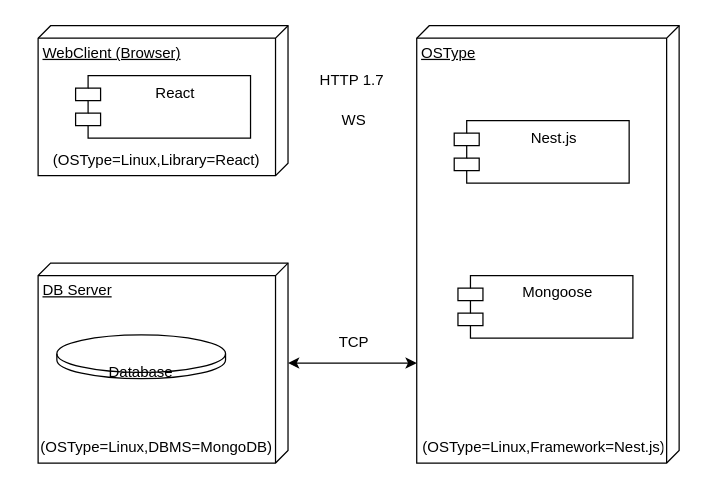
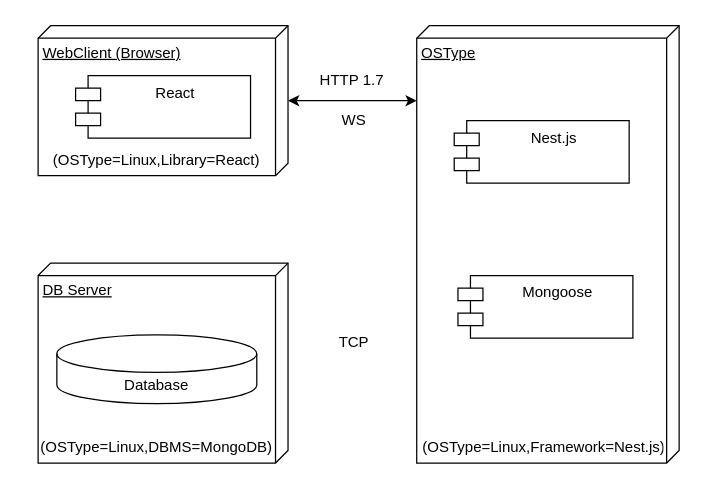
+ <mxCell id="2" style="edgeStyle=orthogonalEdgeStyle;rounded=0;orthogonalLoop=1;jettySize=auto;html=1;startArrow=classic;startFill=1;" parent="1" source="3" target="6" edge="1"><mxGeometry relative="1" as="geometry"><Array as="points"><mxPoint x="340" y="80" /><mxPoint x="340" y="80" /></Array></mxGeometry></mxCell>
- <mxCell id="10" value="Database" style="shape=cylinder3;whiteSpace=wrap;html=1;boundedLbl=1;backgroundOutline=1;size=15;" parent="1" vertex="1"><mxGeometry x="45" y="267.5" width="135" height="35" as="geometry" /></mxCell>
+ <mxCell id="10" value="Database" style="shape=cylinder3;whiteSpace=wrap;html=1;boundedLbl=1;backgroundOutline=1;size=15;" parent="1" vertex="1"><mxGeometry x="45" y="267.5" width="160" height="55" as="geometry" /></mxCell>
- <mxCell id="13" value="" style="edgeStyle=orthogonalEdgeStyle;rounded=0;orthogonalLoop=1;jettySize=auto;html=1;startArrow=classic;startFill=1;" parent="1" source="8" target="6" edge="1"><mxGeometry relative="1" as="geometry"><mxPoint x="250" y="295" as="sourcePoint" /><mxPoint x="370" y="295" as="targetPoint" /><Array as="points"><mxPoint x="340" y="295" /><mxPoint x="340" y="295" /></Array></mxGeometry></mxCell>
